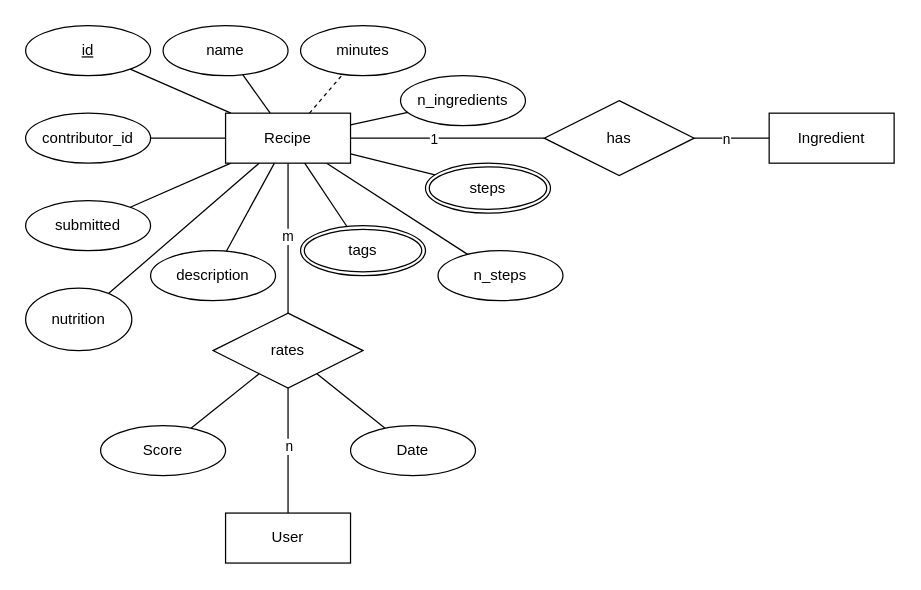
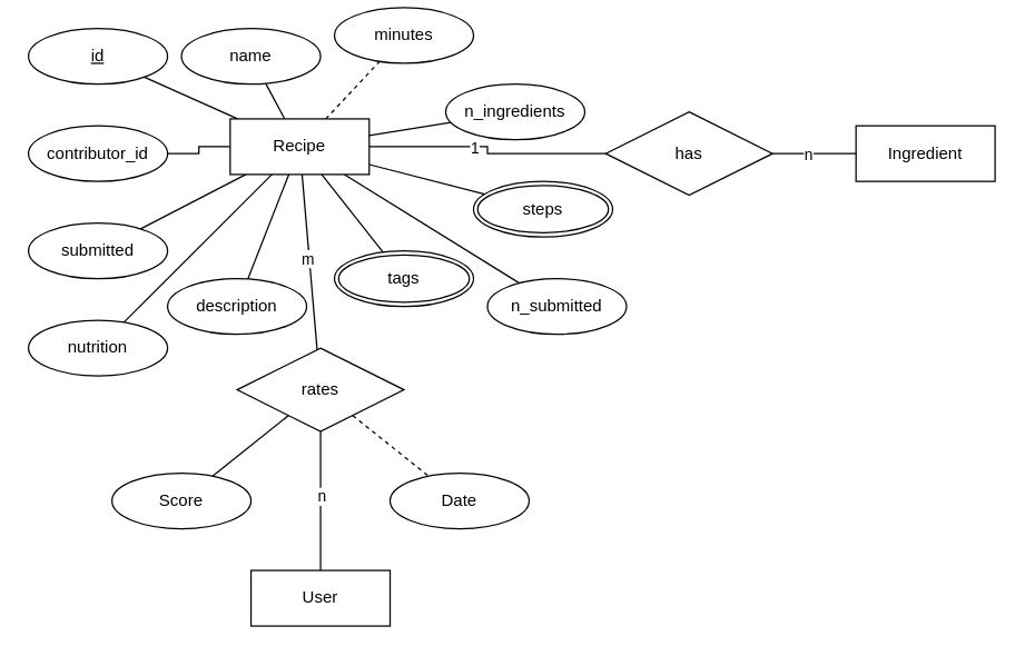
- <mxCell id="22" value="minutes" style="ellipse;whiteSpace=wrap;html=1;align=center;" parent="1" vertex="1"><mxGeometry x="240" y="20" width="100" height="40" as="geometry" /></mxCell>
+ <mxCell id="22" value="minutes" style="ellipse;whiteSpace=wrap;html=1;align=center;" parent="1" vertex="1"><mxGeometry x="240" y="5" width="100" height="40" as="geometry" /></mxCell>
- <mxCell id="14" value="Recipe" style="whiteSpace=wrap;html=1;align=center;" parent="1" vertex="1"><mxGeometry x="180" y="90" width="100" height="40" as="geometry" /></mxCell>
+ <mxCell id="14" value="Recipe" style="whiteSpace=wrap;html=1;align=center;" parent="1" vertex="1"><mxGeometry x="165" y="85" width="100" height="40" as="geometry" /></mxCell>
- <mxCell id="24" value="n_steps" style="ellipse;whiteSpace=wrap;html=1;align=center;" parent="1" vertex="1"><mxGeometry x="350" y="200" width="100" height="40" as="geometry" /></mxCell>
+ <mxCell id="24" value="n_submitted" style="ellipse;whiteSpace=wrap;html=1;align=center;" parent="1" vertex="1"><mxGeometry x="350" y="200" width="100" height="40" as="geometry" /></mxCell>
- <mxCell id="25" value="nutrition" style="ellipse;whiteSpace=wrap;html=1;align=center;" parent="1" vertex="1"><mxGeometry x="20" y="230" width="85" height="50" as="geometry" /></mxCell>
+ <mxCell id="25" value="nutrition" style="ellipse;whiteSpace=wrap;html=1;align=center;" parent="1" vertex="1"><mxGeometry x="20" y="230" width="100" height="40" as="geometry" /></mxCell>
- <mxCell id="33" style="rounded=0;orthogonalLoop=1;jettySize=auto;html=1;endArrow=none;endFill=0;" parent="1" source="30" target="32" edge="1"><mxGeometry relative="1" as="geometry"><mxPoint x="300" y="320" as="sourcePoint" /><mxPoint x="340" y="320" as="targetPoint" /></mxGeometry></mxCell>
+ <mxCell id="33" style="rounded=0;orthogonalLoop=1;jettySize=auto;html=1;endArrow=none;endFill=0;dashed=1;" parent="1" source="30" target="32" edge="1"><mxGeometry relative="1" as="geometry"><mxPoint x="300" y="320" as="sourcePoint" /><mxPoint x="340" y="320" as="targetPoint" /></mxGeometry></mxCell>
